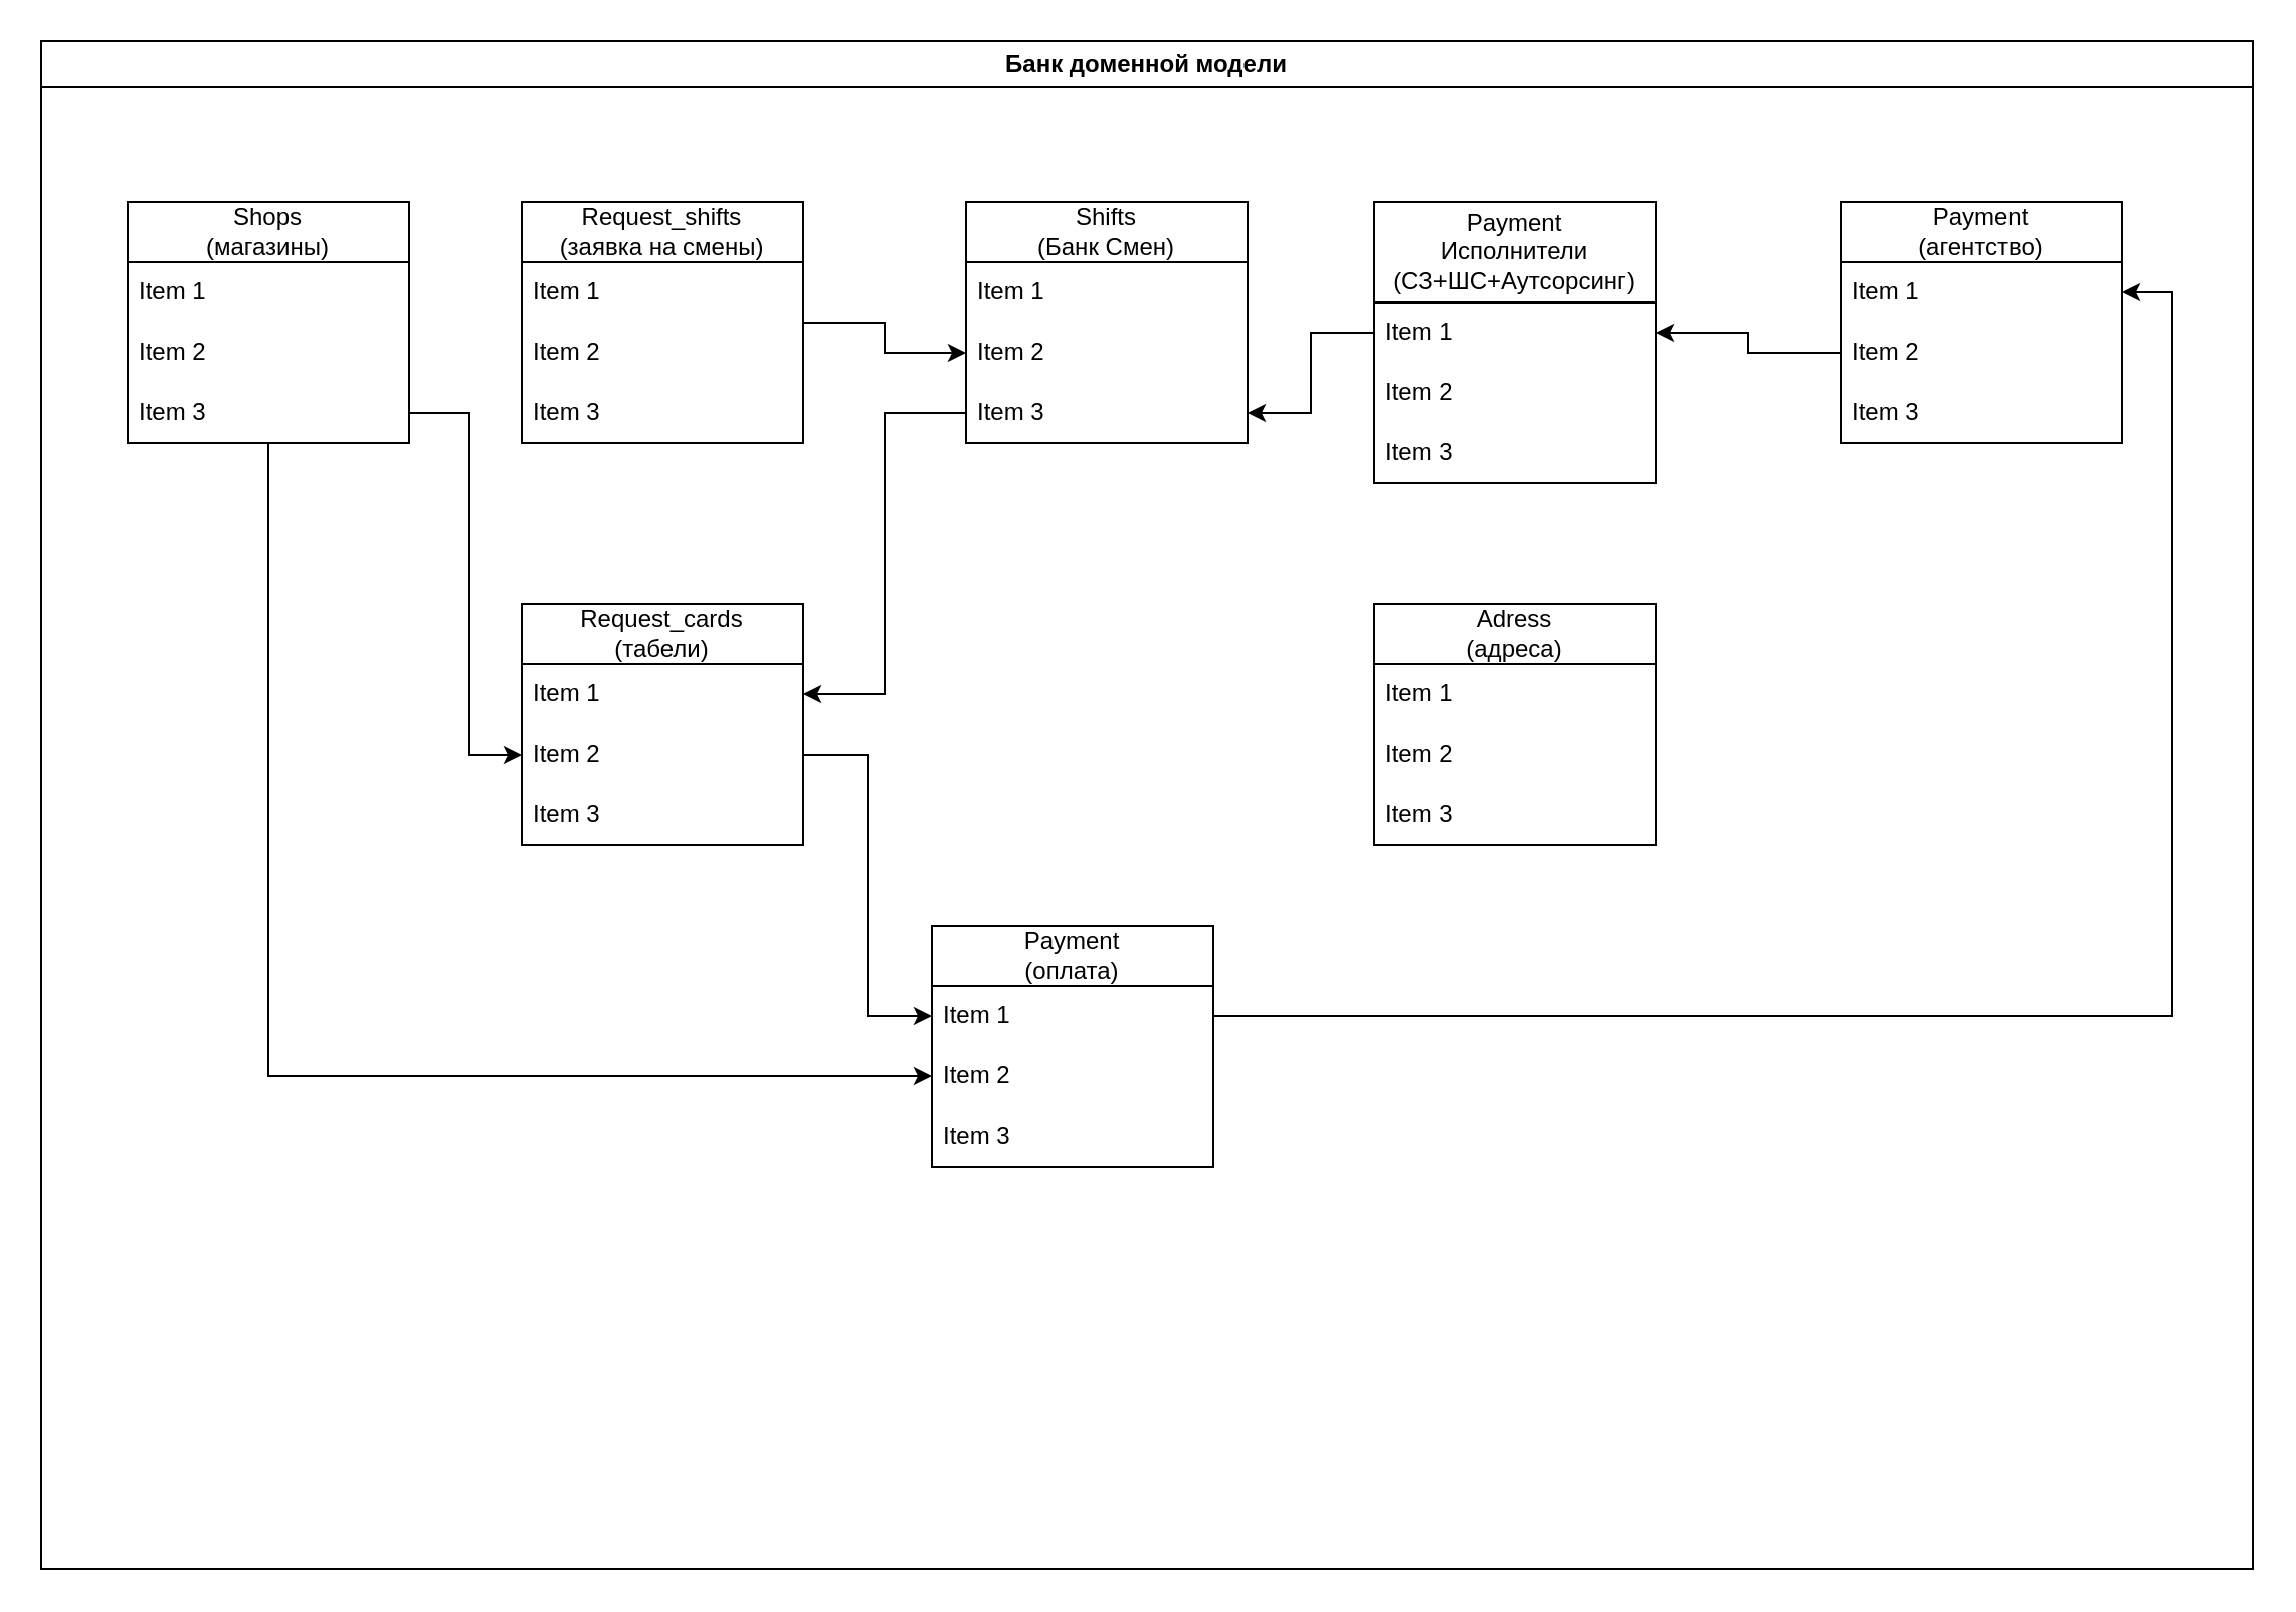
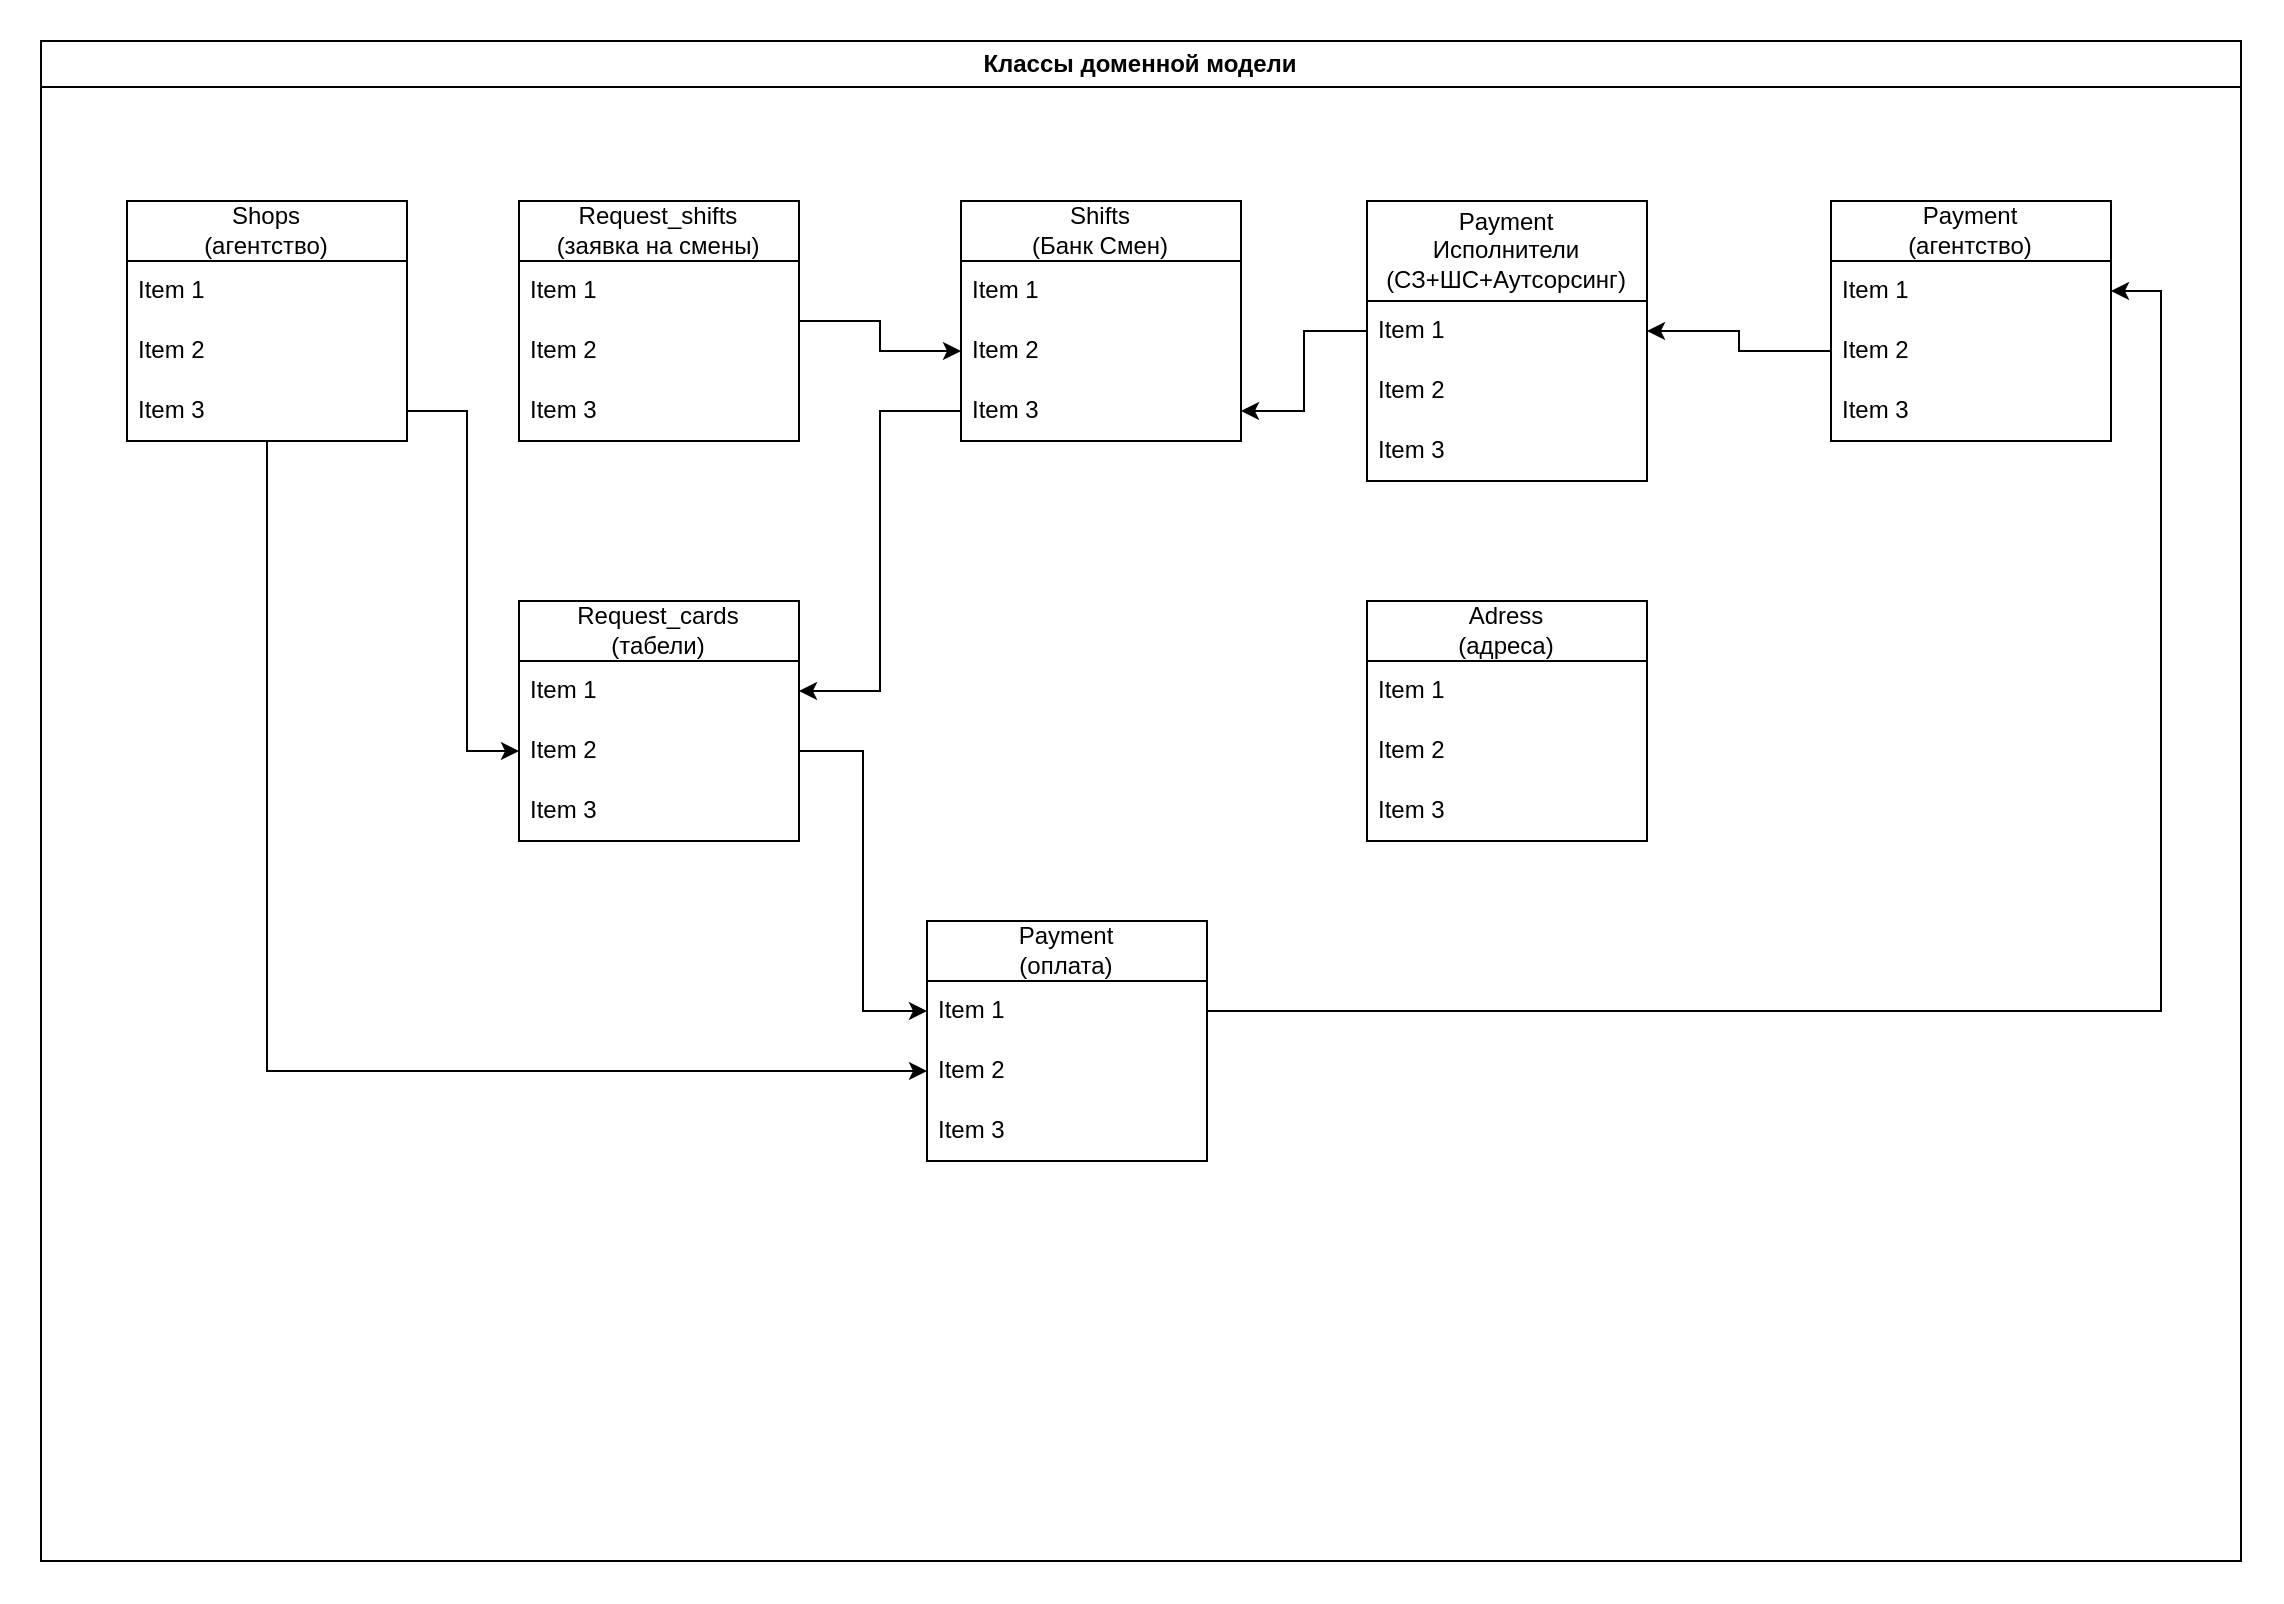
- <mxCell id="2" value="Банк доменной модели" style="swimlane;whiteSpace=wrap;html=1;" parent="1" vertex="1"><mxGeometry x="20" y="20" width="1100" height="760" as="geometry"><mxRectangle x="37" y="40" width="240" height="30" as="alternateBounds" /></mxGeometry></mxCell>
+ <mxCell id="2" value="Классы доменной модели" style="swimlane;whiteSpace=wrap;html=1;" parent="1" vertex="1"><mxGeometry x="20" y="20" width="1100" height="760" as="geometry"><mxRectangle x="37" y="40" width="240" height="30" as="alternateBounds" /></mxGeometry></mxCell>
- <mxCell id="3" value="Shops&lt;br&gt;(магазины)" style="swimlane;fontStyle=0;childLayout=stackLayout;horizontal=1;startSize=30;horizontalStack=0;resizeParent=1;resizeParentMax=0;resizeLast=0;collapsible=1;marginBottom=0;whiteSpace=wrap;html=1;" parent="2" vertex="1"><mxGeometry x="43" y="80" width="140" height="120" as="geometry" /></mxCell>
+ <mxCell id="3" value="Shops&lt;br&gt;(агентство)" style="swimlane;fontStyle=0;childLayout=stackLayout;horizontal=1;startSize=30;horizontalStack=0;resizeParent=1;resizeParentMax=0;resizeLast=0;collapsible=1;marginBottom=0;whiteSpace=wrap;html=1;" parent="2" vertex="1"><mxGeometry x="43" y="80" width="140" height="120" as="geometry" /></mxCell>
